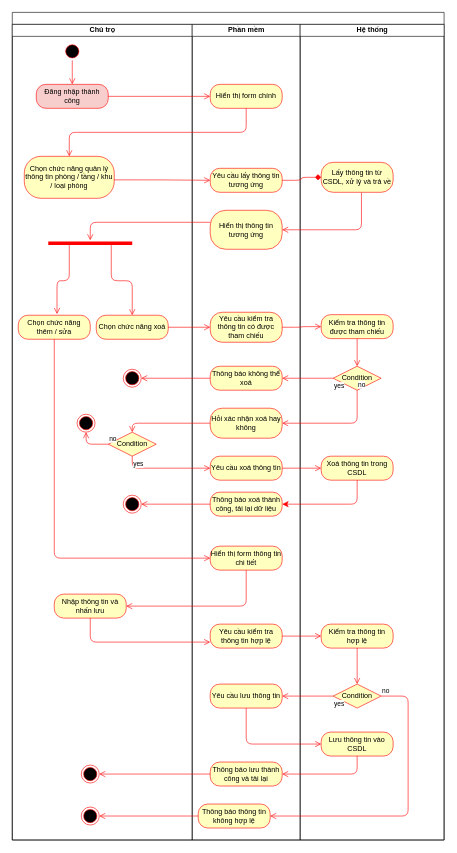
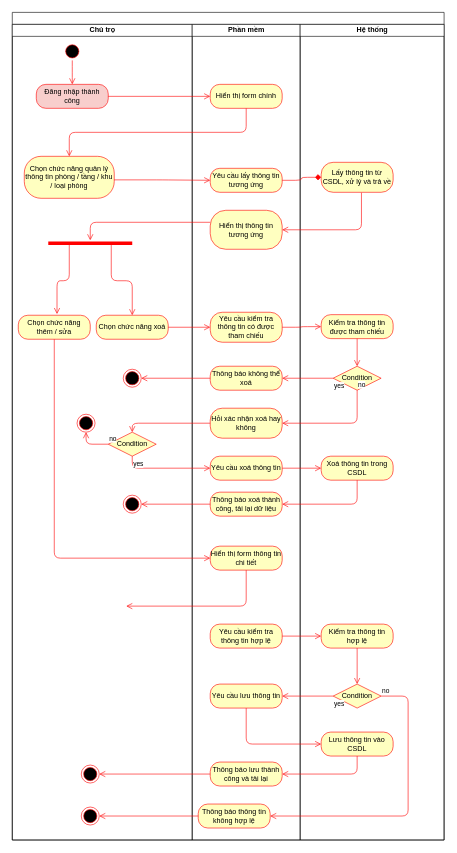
- <mxCell id="59" value="" style="edgeStyle=orthogonalEdgeStyle;html=1;verticalAlign=bottom;endArrow=classic;endSize=8;strokeColor=#ff0000;entryX=1;entryY=0.5;entryDx=0;entryDy=0;exitX=0.5;exitY=1;exitDx=0;exitDy=0;" edge="1" source="40" parent="2" target="29"><mxGeometry relative="1" as="geometry"><mxPoint x="575" y="840" as="targetPoint" /></mxGeometry></mxCell>
+ <mxCell id="59" value="" style="edgeStyle=orthogonalEdgeStyle;html=1;verticalAlign=bottom;endArrow=open;endSize=8;strokeColor=#ff0000;entryX=1;entryY=0.5;entryDx=0;entryDy=0;exitX=0.5;exitY=1;exitDx=0;exitDy=0;" edge="1" source="40" parent="2" target="29"><mxGeometry relative="1" as="geometry"><mxPoint x="575" y="840" as="targetPoint" /></mxGeometry></mxCell>
- <mxCell id="17" value="Nhập thông tin và nhấn lưu" style="rounded=1;whiteSpace=wrap;html=1;arcSize=40;fontColor=#000000;fillColor=#ffffc0;strokeColor=#ff0000;" vertex="1" parent="3"><mxGeometry x="70" y="950" width="120" height="40" as="geometry" /></mxCell>
- <mxCell id="63" value="" style="edgeStyle=orthogonalEdgeStyle;html=1;verticalAlign=bottom;endArrow=open;endSize=8;strokeColor=#ff0000;entryX=0;entryY=0.75;entryDx=0;entryDy=0;exitX=0.5;exitY=1;exitDx=0;exitDy=0;" edge="1" source="17" parent="2" target="31"><mxGeometry relative="1" as="geometry"><mxPoint x="130" y="1070" as="targetPoint" /></mxGeometry></mxCell>
